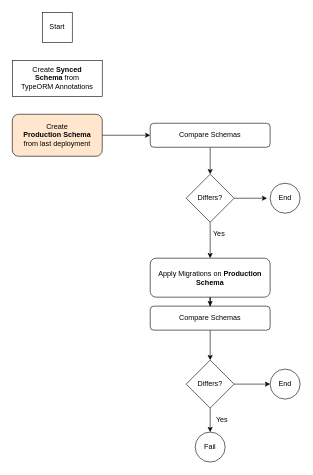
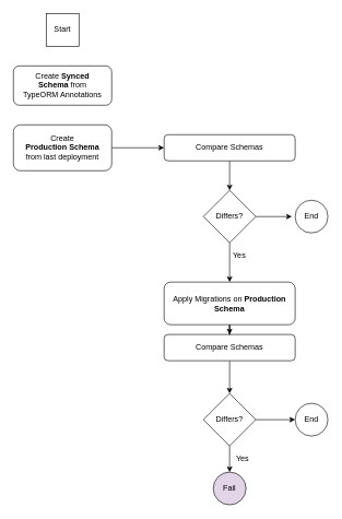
- <mxCell id="18" value="&lt;div&gt;Create &lt;b&gt;Synced &lt;br&gt;&lt;/b&gt;&lt;/div&gt;&lt;div&gt;&lt;b&gt;Schema&lt;/b&gt; from&lt;/div&gt;&lt;div&gt;TypeORM Annotations&lt;br&gt;&lt;/div&gt;" style="whiteSpace=wrap;html=1;fontSize=12;glass=0;strokeWidth=1;shadow=0;rounded=0;" vertex="1" parent="1"><mxGeometry x="20" y="100" width="150" height="60" as="geometry" /></mxCell>
+ <mxCell id="18" value="&lt;div&gt;Create &lt;b&gt;Synced &lt;br&gt;&lt;/b&gt;&lt;/div&gt;&lt;div&gt;&lt;b&gt;Schema&lt;/b&gt; from&lt;/div&gt;&lt;div&gt;TypeORM Annotations&lt;br&gt;&lt;/div&gt;" style="rounded=1;whiteSpace=wrap;html=1;fontSize=12;glass=0;strokeWidth=1;shadow=0;" vertex="1" parent="1"><mxGeometry x="20" y="100" width="150" height="60" as="geometry" /></mxCell>
- <mxCell id="20" value="&lt;div&gt;Create &lt;br&gt;&lt;/div&gt;&lt;div&gt;&lt;b&gt;Production Schema&lt;/b&gt;&lt;/div&gt;&lt;div&gt;from last deployment&lt;/div&gt;" style="rounded=1;whiteSpace=wrap;html=1;fontSize=12;glass=0;strokeWidth=1;shadow=0;fillColor=#ffe6cc;" vertex="1" parent="1"><mxGeometry x="20" y="190" width="150" height="70" as="geometry" /></mxCell>
+ <mxCell id="20" value="&lt;div&gt;Create &lt;br&gt;&lt;/div&gt;&lt;div&gt;&lt;b&gt;Production Schema&lt;/b&gt;&lt;/div&gt;&lt;div&gt;from last deployment&lt;/div&gt;" style="rounded=1;whiteSpace=wrap;html=1;fontSize=12;glass=0;strokeWidth=1;shadow=0;" vertex="1" parent="1"><mxGeometry x="20" y="190" width="150" height="70" as="geometry" /></mxCell>
- <mxCell id="16" value="Fail" style="ellipse;whiteSpace=wrap;html=1;aspect=fixed;" vertex="1" parent="1"><mxGeometry x="325" y="720" width="50" height="50" as="geometry" /></mxCell>
+ <mxCell id="16" value="Fail" style="ellipse;whiteSpace=wrap;html=1;aspect=fixed;fillColor=#e1d5e7;" vertex="1" parent="1"><mxGeometry x="325" y="720" width="50" height="50" as="geometry" /></mxCell>
